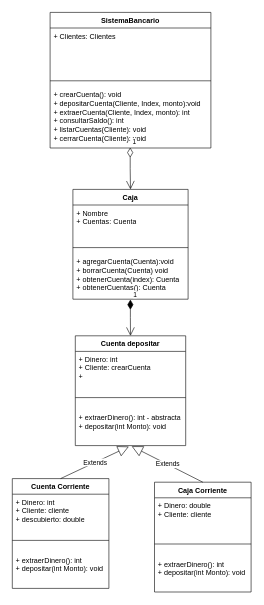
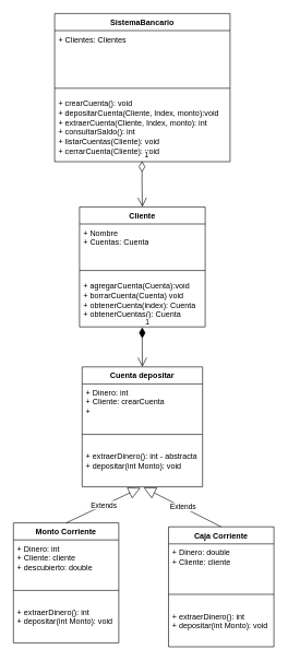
- <mxCell id="6" value="Caja" style="swimlane;fontStyle=1;align=center;verticalAlign=top;childLayout=stackLayout;horizontal=1;startSize=26;horizontalStack=0;resizeParent=1;resizeParentMax=0;resizeLast=0;collapsible=1;marginBottom=0;whiteSpace=wrap;html=1;" parent="1" vertex="1"><mxGeometry x="121" y="315" width="192" height="183" as="geometry" /></mxCell>
+ <mxCell id="6" value="Cliente" style="swimlane;fontStyle=1;align=center;verticalAlign=top;childLayout=stackLayout;horizontal=1;startSize=26;horizontalStack=0;resizeParent=1;resizeParentMax=0;resizeLast=0;collapsible=1;marginBottom=0;whiteSpace=wrap;html=1;" parent="1" vertex="1"><mxGeometry x="121" y="315" width="192" height="183" as="geometry" /></mxCell>
- <mxCell id="14" value="Cuenta Corriente" style="swimlane;fontStyle=1;align=center;verticalAlign=top;childLayout=stackLayout;horizontal=1;startSize=26;horizontalStack=0;resizeParent=1;resizeParentMax=0;resizeLast=0;collapsible=1;marginBottom=0;whiteSpace=wrap;html=1;" parent="1" vertex="1"><mxGeometry x="20" y="797" width="161" height="183" as="geometry" /></mxCell>
+ <mxCell id="14" value="Monto Corriente" style="swimlane;fontStyle=1;align=center;verticalAlign=top;childLayout=stackLayout;horizontal=1;startSize=26;horizontalStack=0;resizeParent=1;resizeParentMax=0;resizeLast=0;collapsible=1;marginBottom=0;whiteSpace=wrap;html=1;" parent="1" vertex="1"><mxGeometry x="20" y="797" width="161" height="183" as="geometry" /></mxCell>
